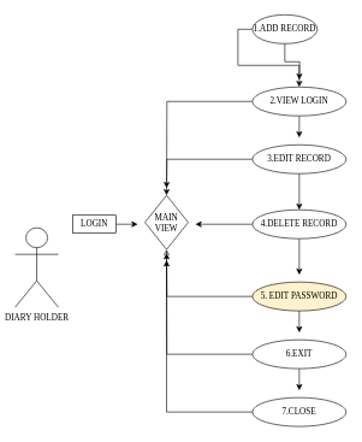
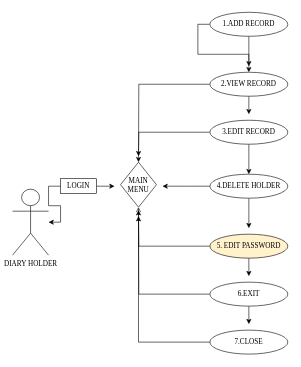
- <mxCell id="16" value="1.ADD RECORD" style="ellipse;whiteSpace=wrap;html=1;fontFamily=Comic Sans MS;" vertex="1" parent="1"><mxGeometry x="349" y="20" width="90" height="40" as="geometry" /></mxCell>
+ <mxCell id="16" value="1.ADD RECORD" style="ellipse;whiteSpace=wrap;html=1;fontFamily=Comic Sans MS;" vertex="1" parent="1"><mxGeometry x="349" y="20" width="130" height="40" as="geometry" /></mxCell>
- <mxCell id="22" value="2.VIEW LOGIN" style="ellipse;whiteSpace=wrap;html=1;fontFamily=Comic Sans MS;" vertex="1" parent="1"><mxGeometry x="349" y="120" width="130" height="40" as="geometry" /></mxCell>
+ <mxCell id="22" value="2.VIEW RECORD" style="ellipse;whiteSpace=wrap;html=1;fontFamily=Comic Sans MS;" vertex="1" parent="1"><mxGeometry x="349" y="120" width="130" height="40" as="geometry" /></mxCell>
- <mxCell id="27" value="MAIN&lt;br&gt;VIEW" style="rhombus;whiteSpace=wrap;html=1;fontFamily=Comic Sans MS;" vertex="1" parent="1"><mxGeometry x="200" y="270" width="60" height="75" as="geometry" /></mxCell>
+ <mxCell id="27" value="MAIN&lt;br&gt;MENU" style="rhombus;whiteSpace=wrap;html=1;fontFamily=Comic Sans MS;" vertex="1" parent="1"><mxGeometry x="200" y="270" width="60" height="75" as="geometry" /></mxCell>
- <mxCell id="8" value="4.DELETE RECORD" style="ellipse;whiteSpace=wrap;html=1;fontFamily=Comic Sans MS;" vertex="1" parent="1"><mxGeometry x="349" y="290" width="130" height="40" as="geometry" /></mxCell>
+ <mxCell id="8" value="4.DELETE HOLDER" style="ellipse;whiteSpace=wrap;html=1;fontFamily=Comic Sans MS;" vertex="1" parent="1"><mxGeometry x="349" y="290" width="130" height="40" as="geometry" /></mxCell>
+ <mxCell id="24" style="edgeStyle=orthogonalEdgeStyle;rounded=0;orthogonalLoop=1;jettySize=auto;html=1;exitX=0;exitY=0.5;exitDx=0;exitDy=0;fontFamily=Comic Sans MS;" edge="1" parent="1" source="26" target="2"><mxGeometry relative="1" as="geometry" /></mxCell>
